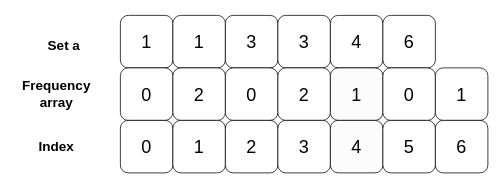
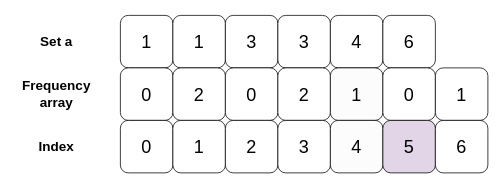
- <mxCell id="8" value="&lt;font style=&quot;font-size: 18px&quot;&gt;&lt;b&gt;Set a&lt;/b&gt;&lt;/font&gt;" style="text;html=1;strokeColor=none;fillColor=none;align=center;verticalAlign=middle;whiteSpace=wrap;rounded=0;" parent="1" vertex="1"><mxGeometry x="30" y="50" width="110" height="20" as="geometry" /></mxCell>
+ <mxCell id="8" value="&lt;font style=&quot;font-size: 18px&quot;&gt;&lt;b&gt;Set a&lt;/b&gt;&lt;/font&gt;" style="text;html=1;strokeColor=none;fillColor=none;align=center;verticalAlign=middle;whiteSpace=wrap;rounded=0;" parent="1" vertex="1"><mxGeometry x="20" y="45" width="110" height="20" as="geometry" /></mxCell>
- <mxCell id="22" value="&lt;span style=&quot;font-size: 24px&quot;&gt;5&lt;/span&gt;" style="rounded=1;whiteSpace=wrap;html=1;fontSize=26;" vertex="1" parent="1"><mxGeometry x="510" y="160" width="70" height="70" as="geometry" /></mxCell>
+ <mxCell id="22" value="&lt;span style=&quot;font-size: 24px&quot;&gt;5&lt;/span&gt;" style="rounded=1;whiteSpace=wrap;html=1;fontSize=26;fillColor=#e1d5e7;" vertex="1" parent="1"><mxGeometry x="510" y="160" width="70" height="70" as="geometry" /></mxCell>
